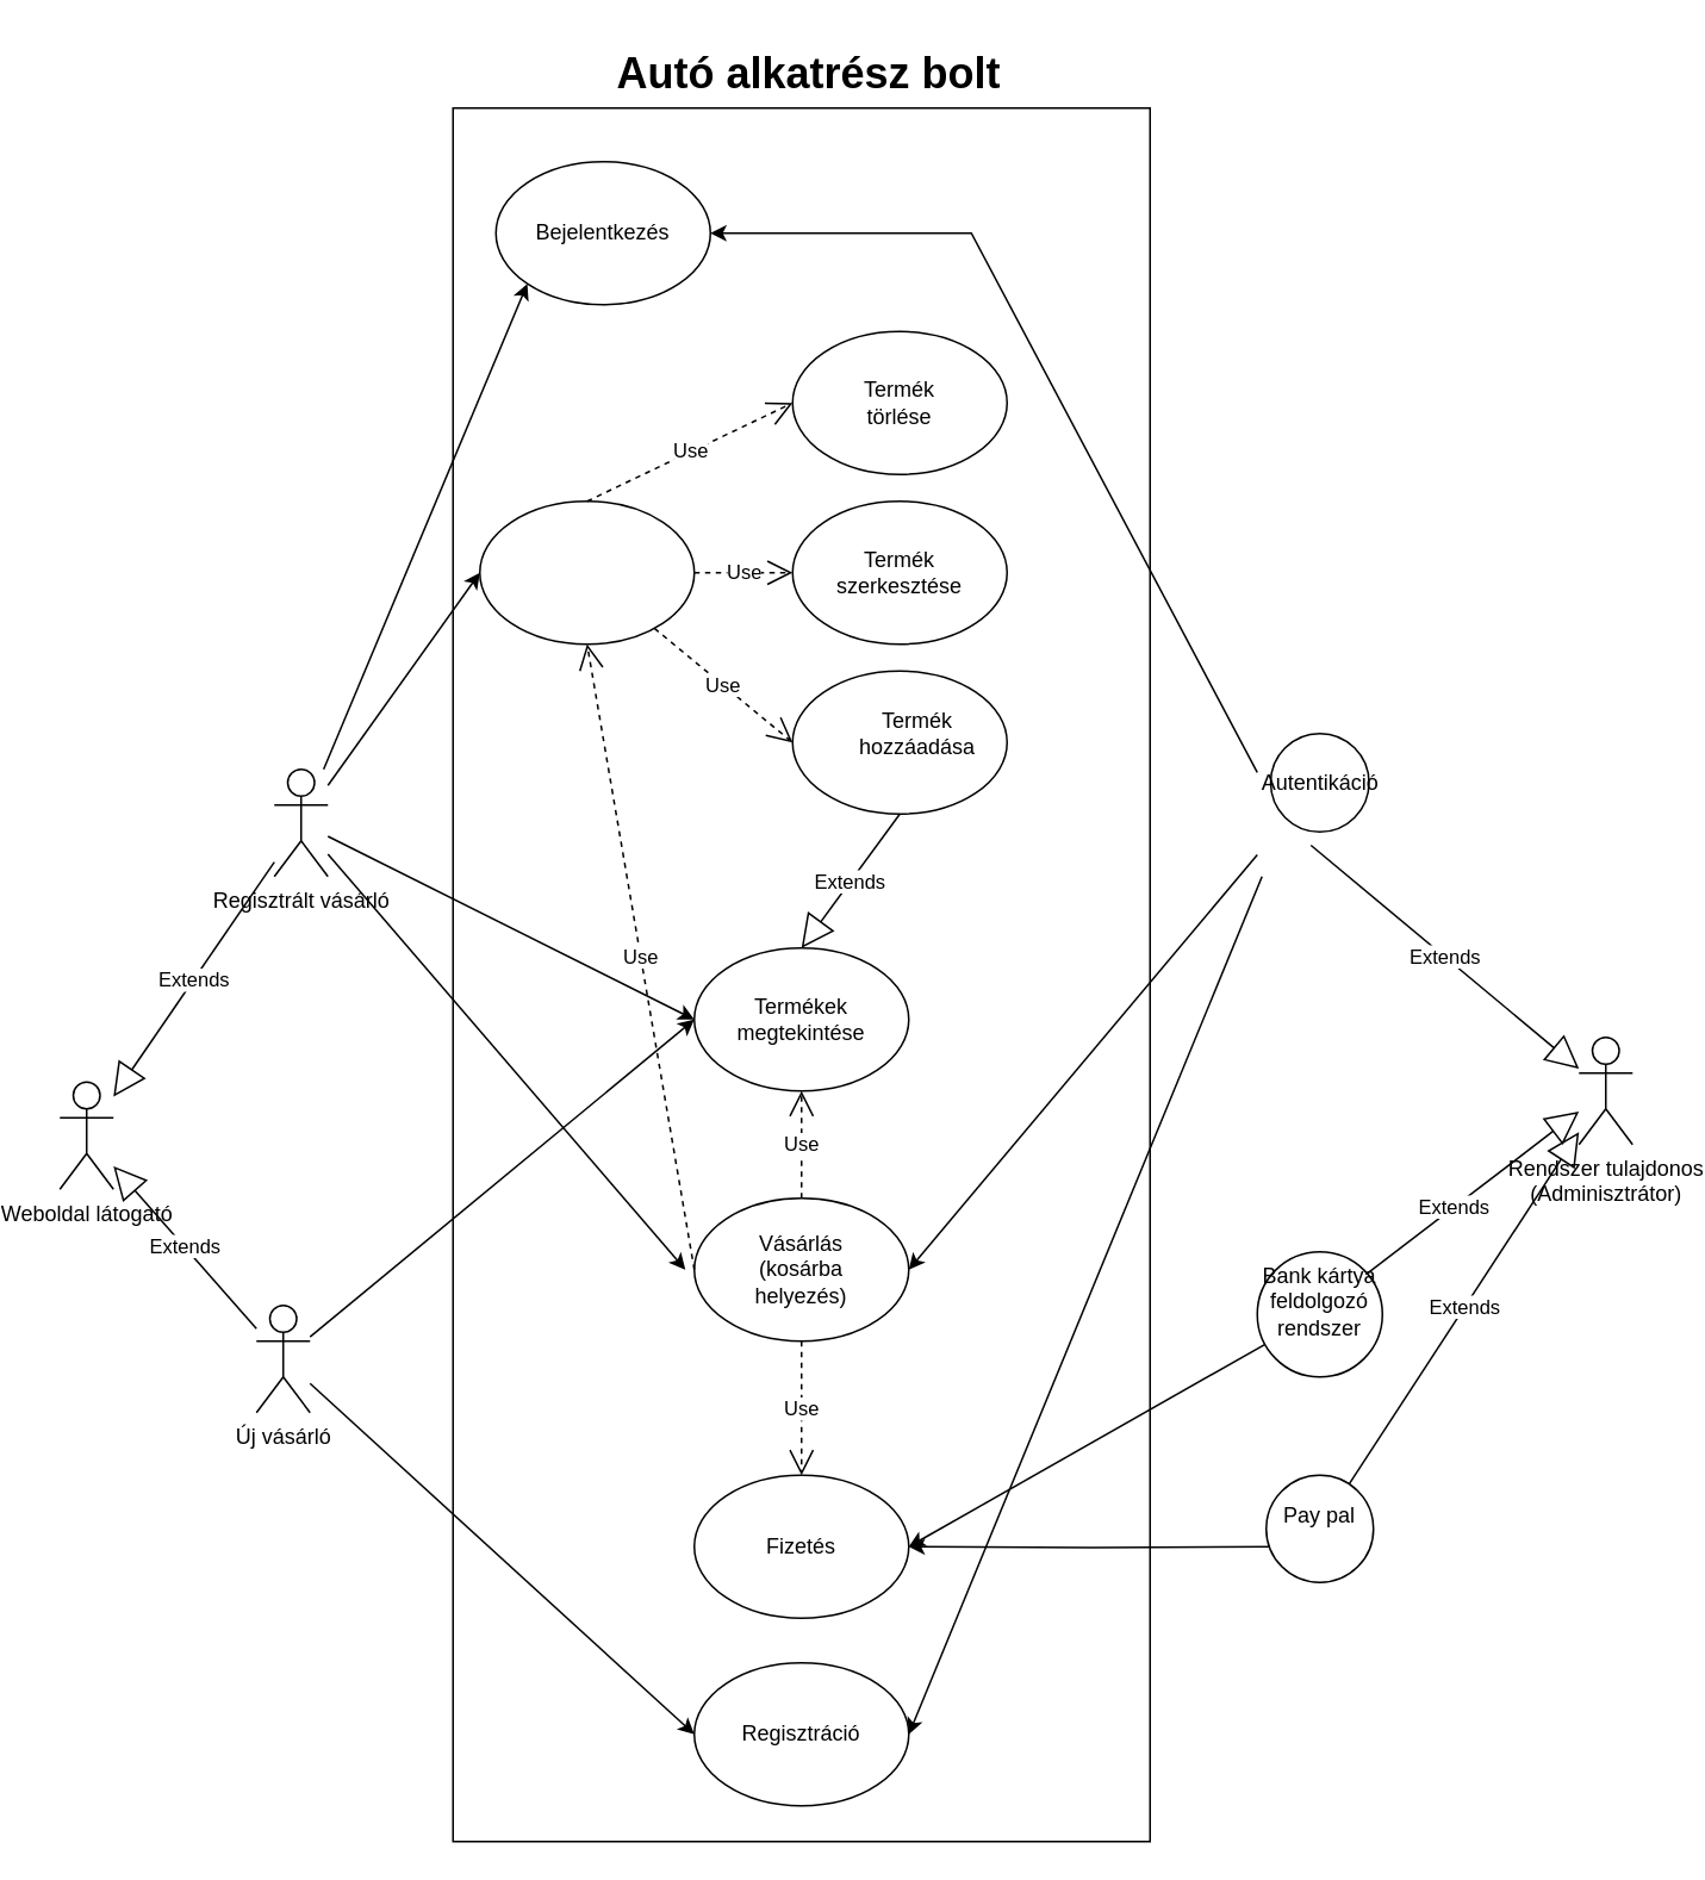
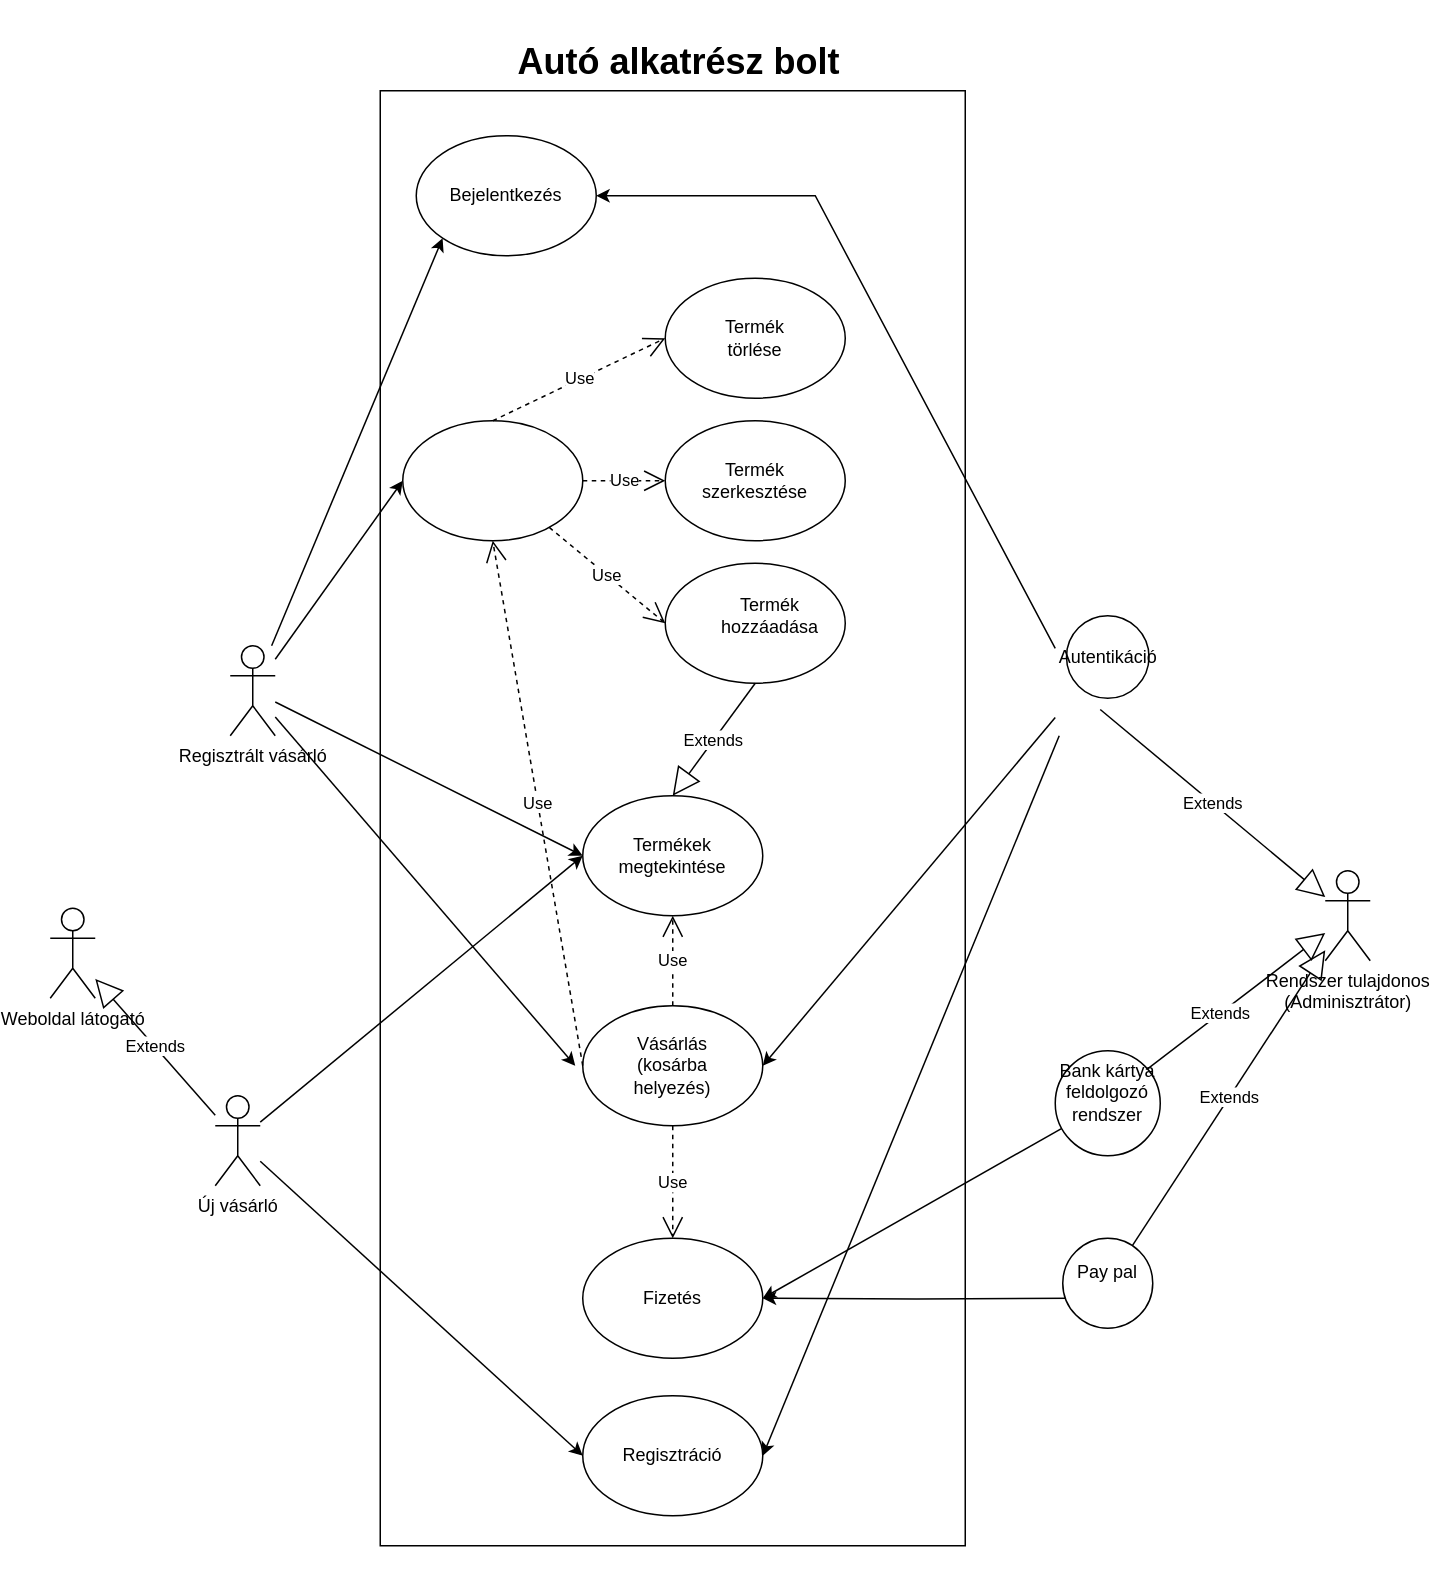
- <mxCell id="22" value="Extends" style="endArrow=block;endSize=16;endFill=0;html=1;rounded=0;" parent="1" source="14" target="3" edge="1"><mxGeometry width="160" relative="1" as="geometry"><mxPoint x="-10" y="485" as="sourcePoint" /><mxPoint x="150" y="485" as="targetPoint" /></mxGeometry></mxCell>
